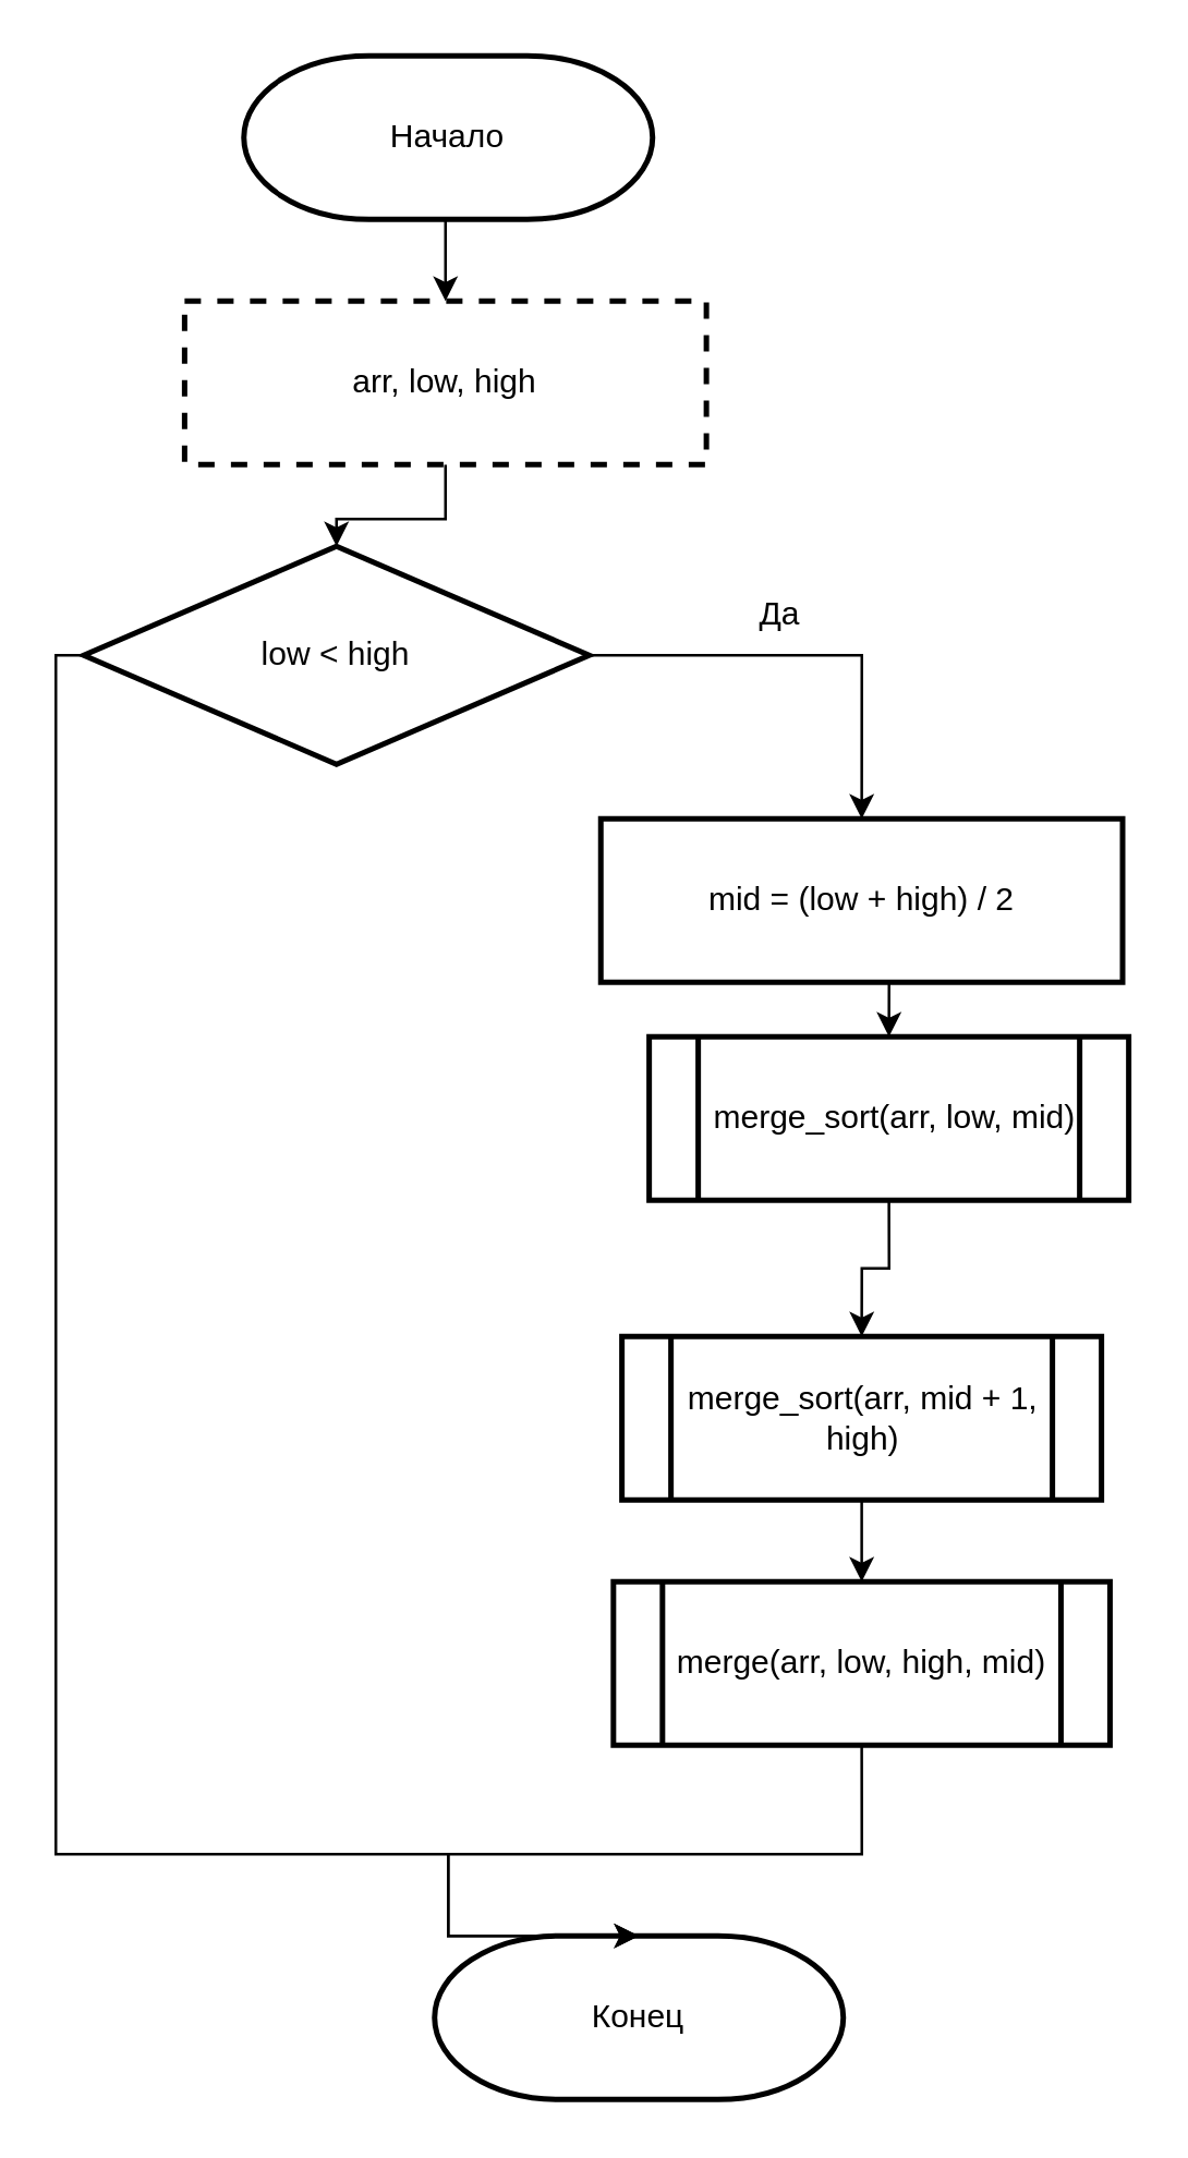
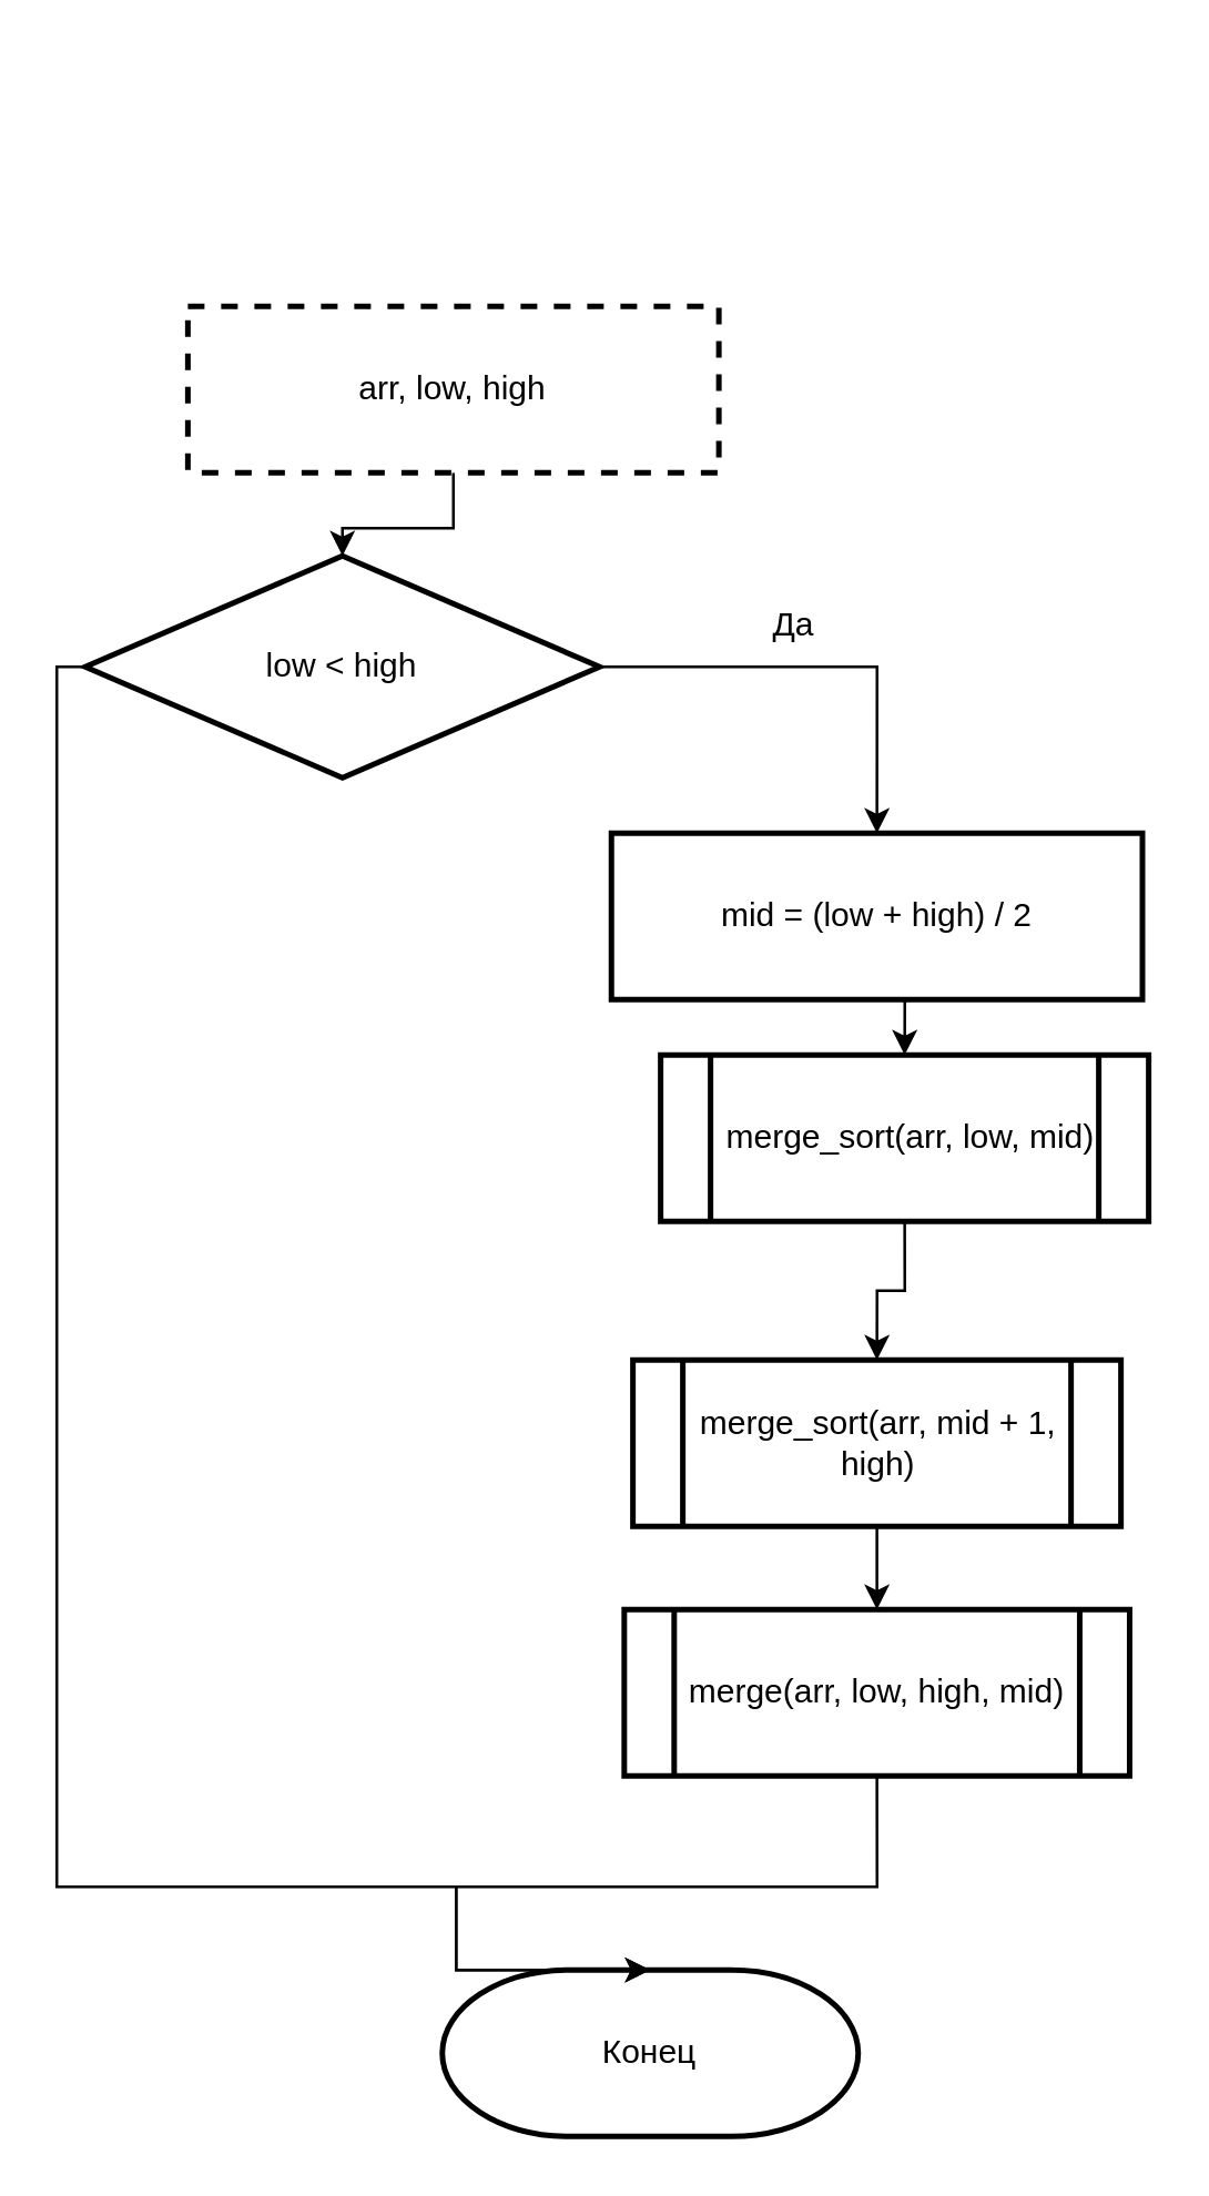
- <mxCell id="3" value="Начало" style="strokeWidth=2;html=1;shape=mxgraph.flowchart.terminator;whiteSpace=wrap;" parent="1" vertex="1"><mxGeometry x="89" y="20" width="150" height="60" as="geometry" /></mxCell>
- <mxCell id="2" style="edgeStyle=orthogonalEdgeStyle;rounded=0;orthogonalLoop=1;jettySize=auto;html=1;exitX=0.5;exitY=1;exitDx=0;exitDy=0;exitPerimeter=0;entryX=0.5;entryY=0;entryDx=0;entryDy=0;" parent="1" source="3" target="11" edge="1"><mxGeometry relative="1" as="geometry" /></mxCell>
